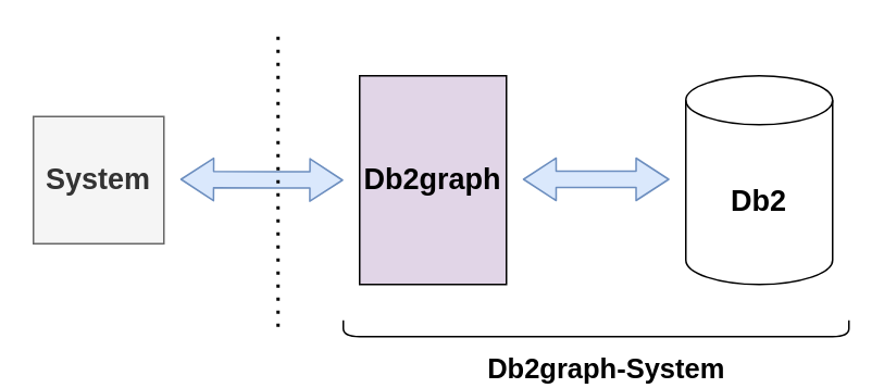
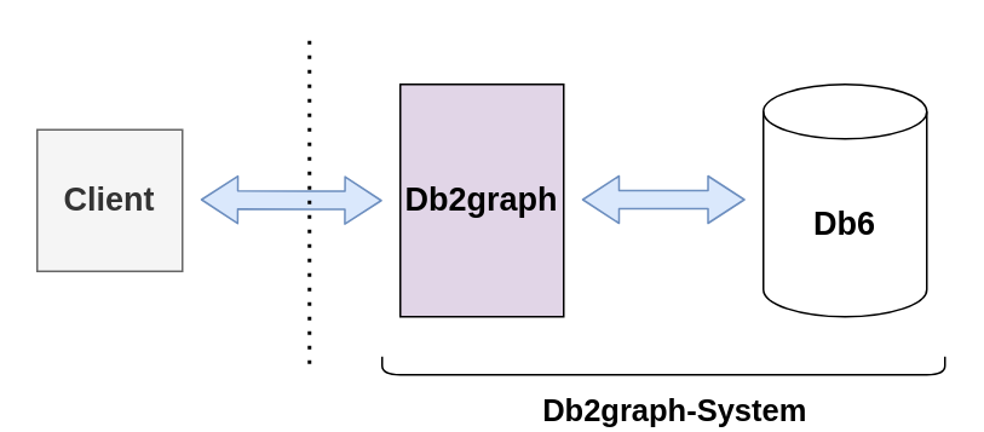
- <mxCell id="4" value="&lt;font style=&quot;font-size: 18px&quot;&gt;&lt;b&gt;System&lt;/b&gt;&lt;/font&gt;" style="whiteSpace=wrap;html=1;aspect=fixed;fillColor=#f5f5f5;strokeColor=#666666;fontColor=#333333;" vertex="1" parent="1"><mxGeometry y="71" width="80" height="78" as="geometry" x="20" /></mxCell>
+ <mxCell id="4" value="&lt;font style=&quot;font-size: 18px&quot;&gt;&lt;b&gt;Client&lt;/b&gt;&lt;/font&gt;" style="whiteSpace=wrap;html=1;aspect=fixed;fillColor=#f5f5f5;strokeColor=#666666;fontColor=#333333;" vertex="1" parent="1"><mxGeometry y="71" width="80" height="78" as="geometry" x="20" /></mxCell>
- <mxCell id="2" value="&lt;b&gt;&lt;font style=&quot;font-size: 18px&quot;&gt;Db2&lt;/font&gt;&lt;/b&gt;" style="shape=cylinder3;whiteSpace=wrap;html=1;boundedLbl=1;backgroundOutline=1;size=15;" vertex="1" parent="1"><mxGeometry x="420" y="46" width="90" height="128" as="geometry" /></mxCell>
+ <mxCell id="2" value="&lt;b&gt;&lt;font style=&quot;font-size: 18px&quot;&gt;Db6&lt;/font&gt;&lt;/b&gt;" style="shape=cylinder3;whiteSpace=wrap;html=1;boundedLbl=1;backgroundOutline=1;size=15;" vertex="1" parent="1"><mxGeometry x="420" y="46" width="90" height="128" as="geometry" /></mxCell>
